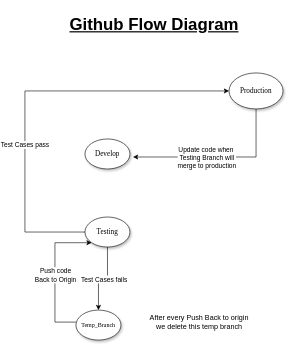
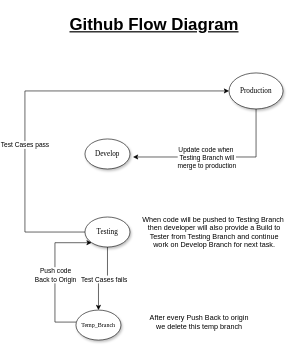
+ <mxCell id="14" value="When code will be pushed to Testing Branch&amp;nbsp;&lt;br&gt;then developer will also provide a Build to&lt;br&gt;Tester from Testing Branch and continue&lt;br&gt;&amp;nbsp;work on Develop Branch for next task.&amp;nbsp;" style="text;html=1;align=center;verticalAlign=middle;resizable=0;points=[];autosize=1;" vertex="1" parent="1"><mxGeometry x="210" y="356" width="250" height="60" as="geometry" /></mxCell>
